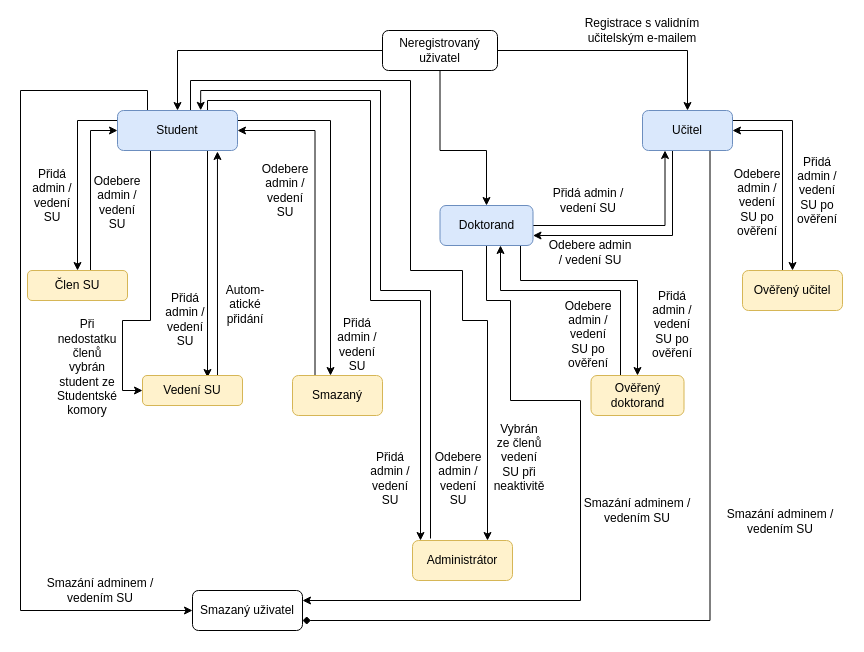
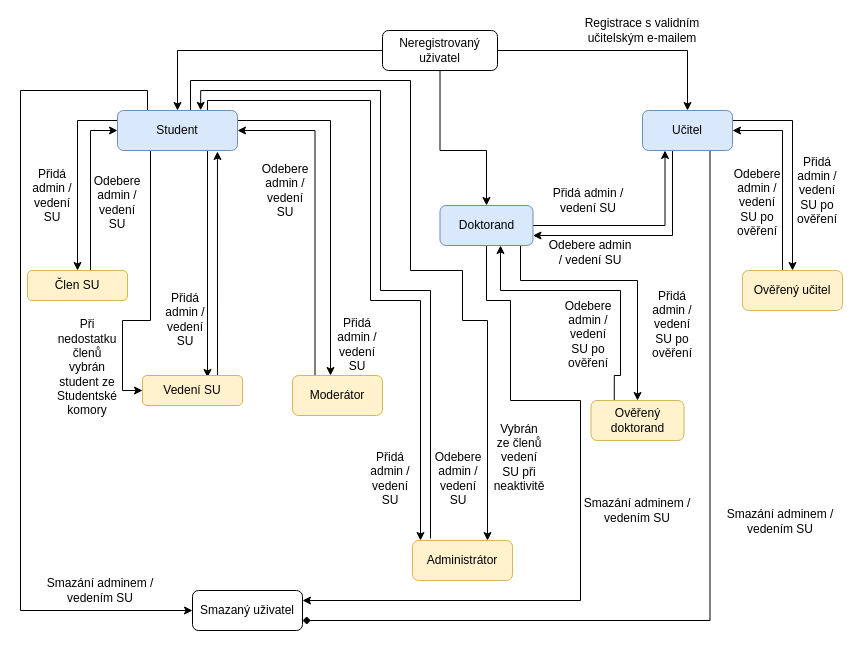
- <mxCell id="41" value="Autom-atické&lt;br&gt;přidání" style="text;html=1;strokeColor=none;fillColor=none;align=center;verticalAlign=middle;whiteSpace=wrap;rounded=0;" parent="1" vertex="1"><mxGeometry x="220" y="270" width="50" height="67" as="geometry" /></mxCell>
- <mxCell id="20" value="Smazaný" style="rounded=1;whiteSpace=wrap;html=1;fillColor=#fff2cc;strokeColor=#d6b656;" parent="1" vertex="1"><mxGeometry x="292" y="375" width="90" height="40" as="geometry" /></mxCell>
+ <mxCell id="20" value="Moderátor" style="rounded=1;whiteSpace=wrap;html=1;fillColor=#fff2cc;strokeColor=#d6b656;" parent="1" vertex="1"><mxGeometry x="292" y="375" width="90" height="40" as="geometry" /></mxCell>
- <mxCell id="49" value="Ověřený doktorand" style="rounded=1;whiteSpace=wrap;html=1;fillColor=#fff2cc;strokeColor=#d6b656;" parent="1" vertex="1"><mxGeometry x="590.5" y="375" width="93" height="40" as="geometry" /></mxCell>
+ <mxCell id="49" value="Ověřený doktorand" style="rounded=1;whiteSpace=wrap;html=1;fillColor=#fff2cc;strokeColor=#d6b656;" parent="1" vertex="1"><mxGeometry x="590.5" y="400" width="93" height="40" as="geometry" /></mxCell>
